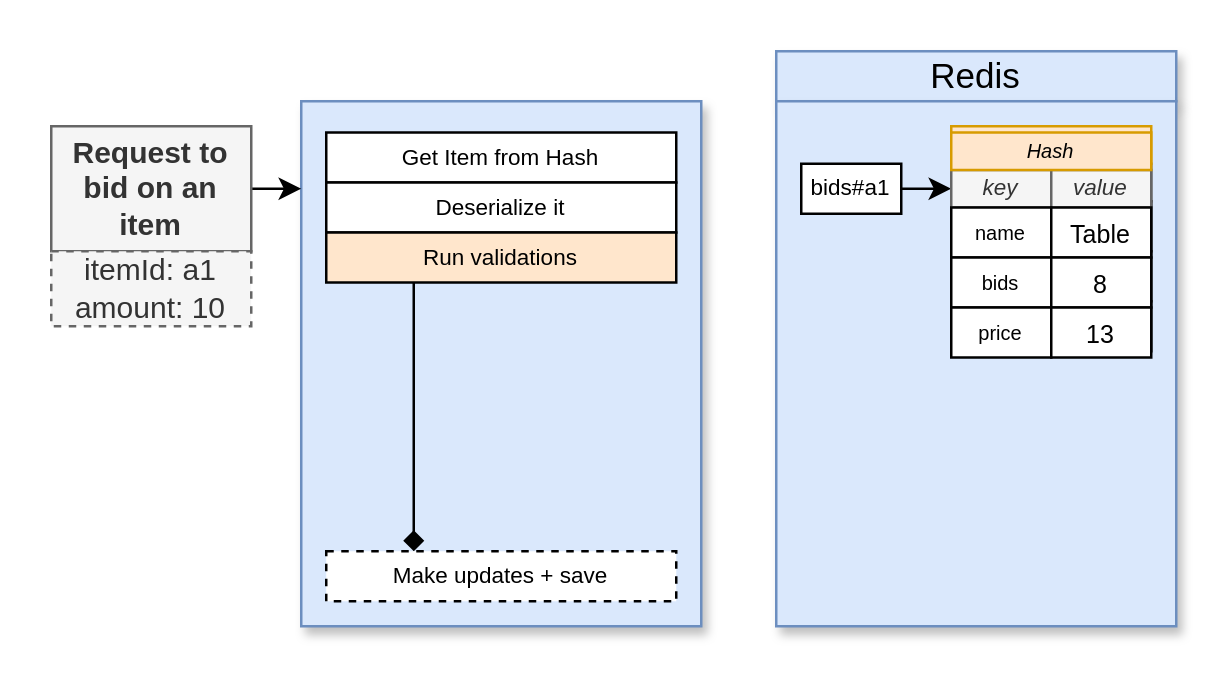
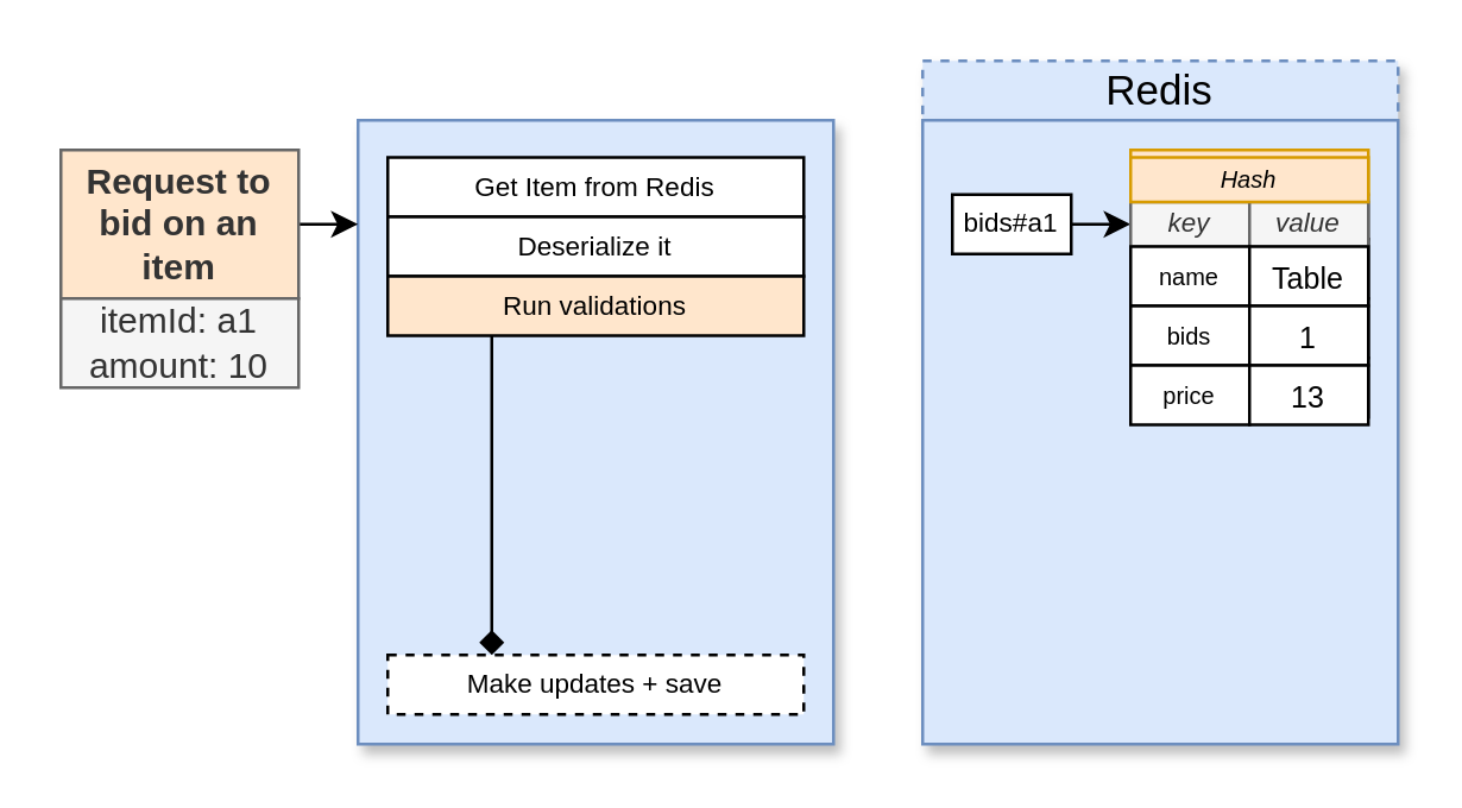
- <mxCell id="2" value="Redis" style="rounded=0;whiteSpace=wrap;html=1;shadow=1;fontSize=14;align=center;fillColor=#dae8fc;strokeColor=#6c8ebf;" parent="1" vertex="1"><mxGeometry x="310" y="20" width="160" height="20" as="geometry" /></mxCell>
+ <mxCell id="2" value="Redis" style="rounded=0;whiteSpace=wrap;html=1;shadow=1;fontSize=14;align=center;fillColor=#dae8fc;strokeColor=#6c8ebf;dashed=1;" parent="1" vertex="1"><mxGeometry x="310" y="20" width="160" height="20" as="geometry" /></mxCell>
- <mxCell id="19" value="Get Item from Hash" style="rounded=0;whiteSpace=wrap;html=1;fontSize=9;" parent="1" vertex="1"><mxGeometry x="130" y="52.5" width="140" height="20" as="geometry" /></mxCell>
+ <mxCell id="19" value="Get Item from Redis" style="rounded=0;whiteSpace=wrap;html=1;fontSize=9;" parent="1" vertex="1"><mxGeometry x="130" y="52.5" width="140" height="20" as="geometry" /></mxCell>
- <mxCell id="17" value="Request to bid on an item" style="rounded=0;whiteSpace=wrap;html=1;fillColor=#f5f5f5;strokeColor=#666666;fontColor=#333333;fontStyle=1" parent="1" vertex="1"><mxGeometry x="20" y="50" width="80" height="50" as="geometry" /></mxCell>
+ <mxCell id="17" value="Request to bid on an item" style="rounded=0;whiteSpace=wrap;html=1;fillColor=#ffe6cc;strokeColor=#666666;fontColor=#333333;fontStyle=1;" parent="1" vertex="1"><mxGeometry x="20" y="50" width="80" height="50" as="geometry" /></mxCell>
- <mxCell id="31" value="8" style="rounded=0;whiteSpace=wrap;html=1;fontSize=10;" parent="1" vertex="1"><mxGeometry x="420" y="102.5" width="40" height="20" as="geometry" /></mxCell>
+ <mxCell id="31" value="1" style="rounded=0;whiteSpace=wrap;html=1;fontSize=10;" parent="1" vertex="1"><mxGeometry x="420" y="102.5" width="40" height="20" as="geometry" /></mxCell>
- <mxCell id="18" value="itemId: a1&lt;br&gt;amount: 10" style="rounded=0;whiteSpace=wrap;html=1;fillColor=#f5f5f5;strokeColor=#666666;fontColor=#333333;fontStyle=0;dashed=1;" parent="1" vertex="1"><mxGeometry x="20" y="100" width="80" height="30" as="geometry" /></mxCell>
+ <mxCell id="18" value="itemId: a1&lt;br&gt;amount: 10" style="rounded=0;whiteSpace=wrap;html=1;fillColor=#f5f5f5;strokeColor=#666666;fontColor=#333333;fontStyle=0" parent="1" vertex="1"><mxGeometry x="20" y="100" width="80" height="30" as="geometry" /></mxCell>
